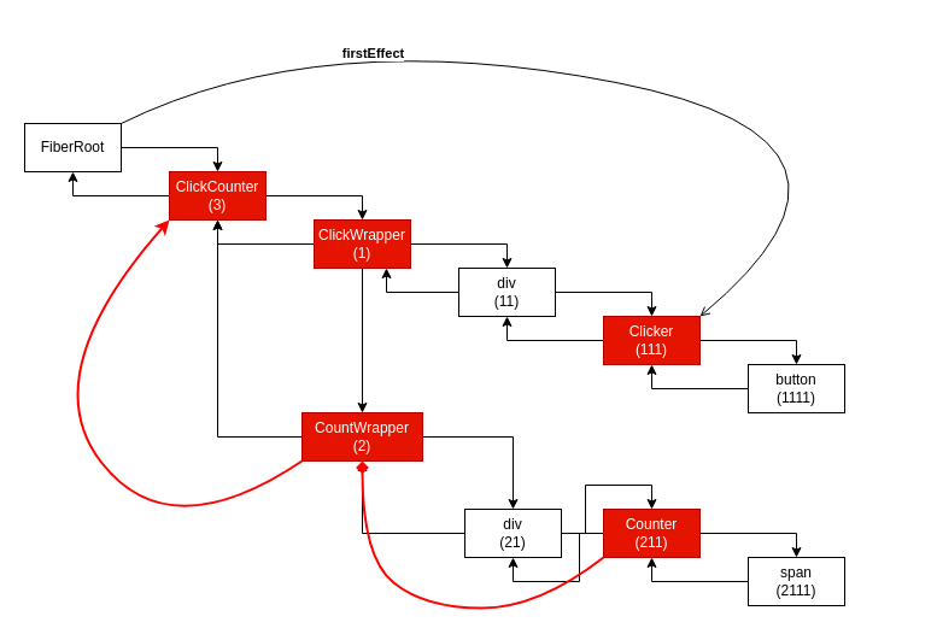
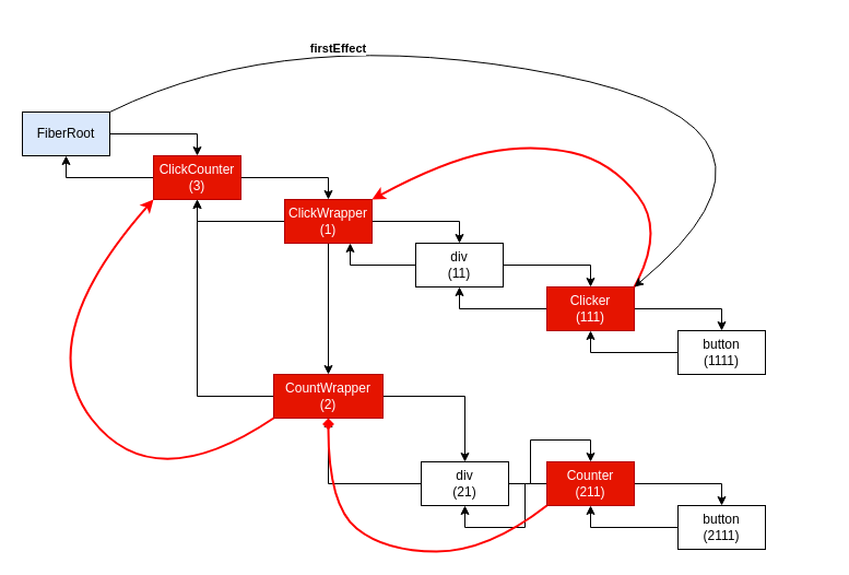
- <mxCell id="3" value="FiberRoot" style="rounded=0;whiteSpace=wrap;html=1;" parent="1" vertex="1"><mxGeometry x="20" y="102" width="80" height="40" as="geometry" /></mxCell>
+ <mxCell id="3" value="FiberRoot" style="rounded=0;whiteSpace=wrap;html=1;fillColor=#dae8fc;" parent="1" vertex="1"><mxGeometry x="20" y="102" width="80" height="40" as="geometry" /></mxCell>
+ <mxCell id="30" value="" style="curved=1;endArrow=classic;html=1;exitX=1;exitY=0;exitDx=0;exitDy=0;entryX=1;entryY=0;entryDx=0;entryDy=0;fillColor=#e51400;strokeColor=#FF0000;strokeWidth=2;" parent="1" source="16" target="10" edge="1"><mxGeometry width="50" height="50" relative="1" as="geometry"><mxPoint x="489" y="178" as="sourcePoint" /><mxPoint x="539" y="128" as="targetPoint" /><Array as="points"><mxPoint x="608" y="211" /><mxPoint x="559" y="147" /><mxPoint x="486" y="131" /><mxPoint x="405" y="147" /></Array></mxGeometry></mxCell>
- <mxCell id="33" value="" style="curved=1;endArrow=open;html=1;strokeWidth=1;exitX=1;exitY=0;exitDx=0;exitDy=0;entryX=1;entryY=0;entryDx=0;entryDy=0;" parent="1" source="3" target="16" edge="1"><mxGeometry width="50" height="50" relative="1" as="geometry"><mxPoint x="338" y="67" as="sourcePoint" /><mxPoint x="388" y="17" as="targetPoint" /><Array as="points"><mxPoint x="266" y="20" /><mxPoint x="755" y="116" /></Array></mxGeometry></mxCell>
+ <mxCell id="33" value="" style="curved=1;endArrow=classic;html=1;strokeWidth=1;exitX=1;exitY=0;exitDx=0;exitDy=0;entryX=1;entryY=0;entryDx=0;entryDy=0;" parent="1" source="3" target="16" edge="1"><mxGeometry width="50" height="50" relative="1" as="geometry"><mxPoint x="338" y="67" as="sourcePoint" /><mxPoint x="388" y="17" as="targetPoint" /><Array as="points"><mxPoint x="266" y="20" /><mxPoint x="755" y="116" /></Array></mxGeometry></mxCell>
- <mxCell id="29" value="span&lt;br&gt;(2111)" style="rounded=0;whiteSpace=wrap;html=1;" parent="1" vertex="1"><mxGeometry x="620" y="462" width="80" height="40" as="geometry" /></mxCell>
+ <mxCell id="29" value="button&lt;br&gt;(2111)" style="rounded=0;whiteSpace=wrap;html=1;" parent="1" vertex="1"><mxGeometry x="620" y="462" width="80" height="40" as="geometry" /></mxCell>
